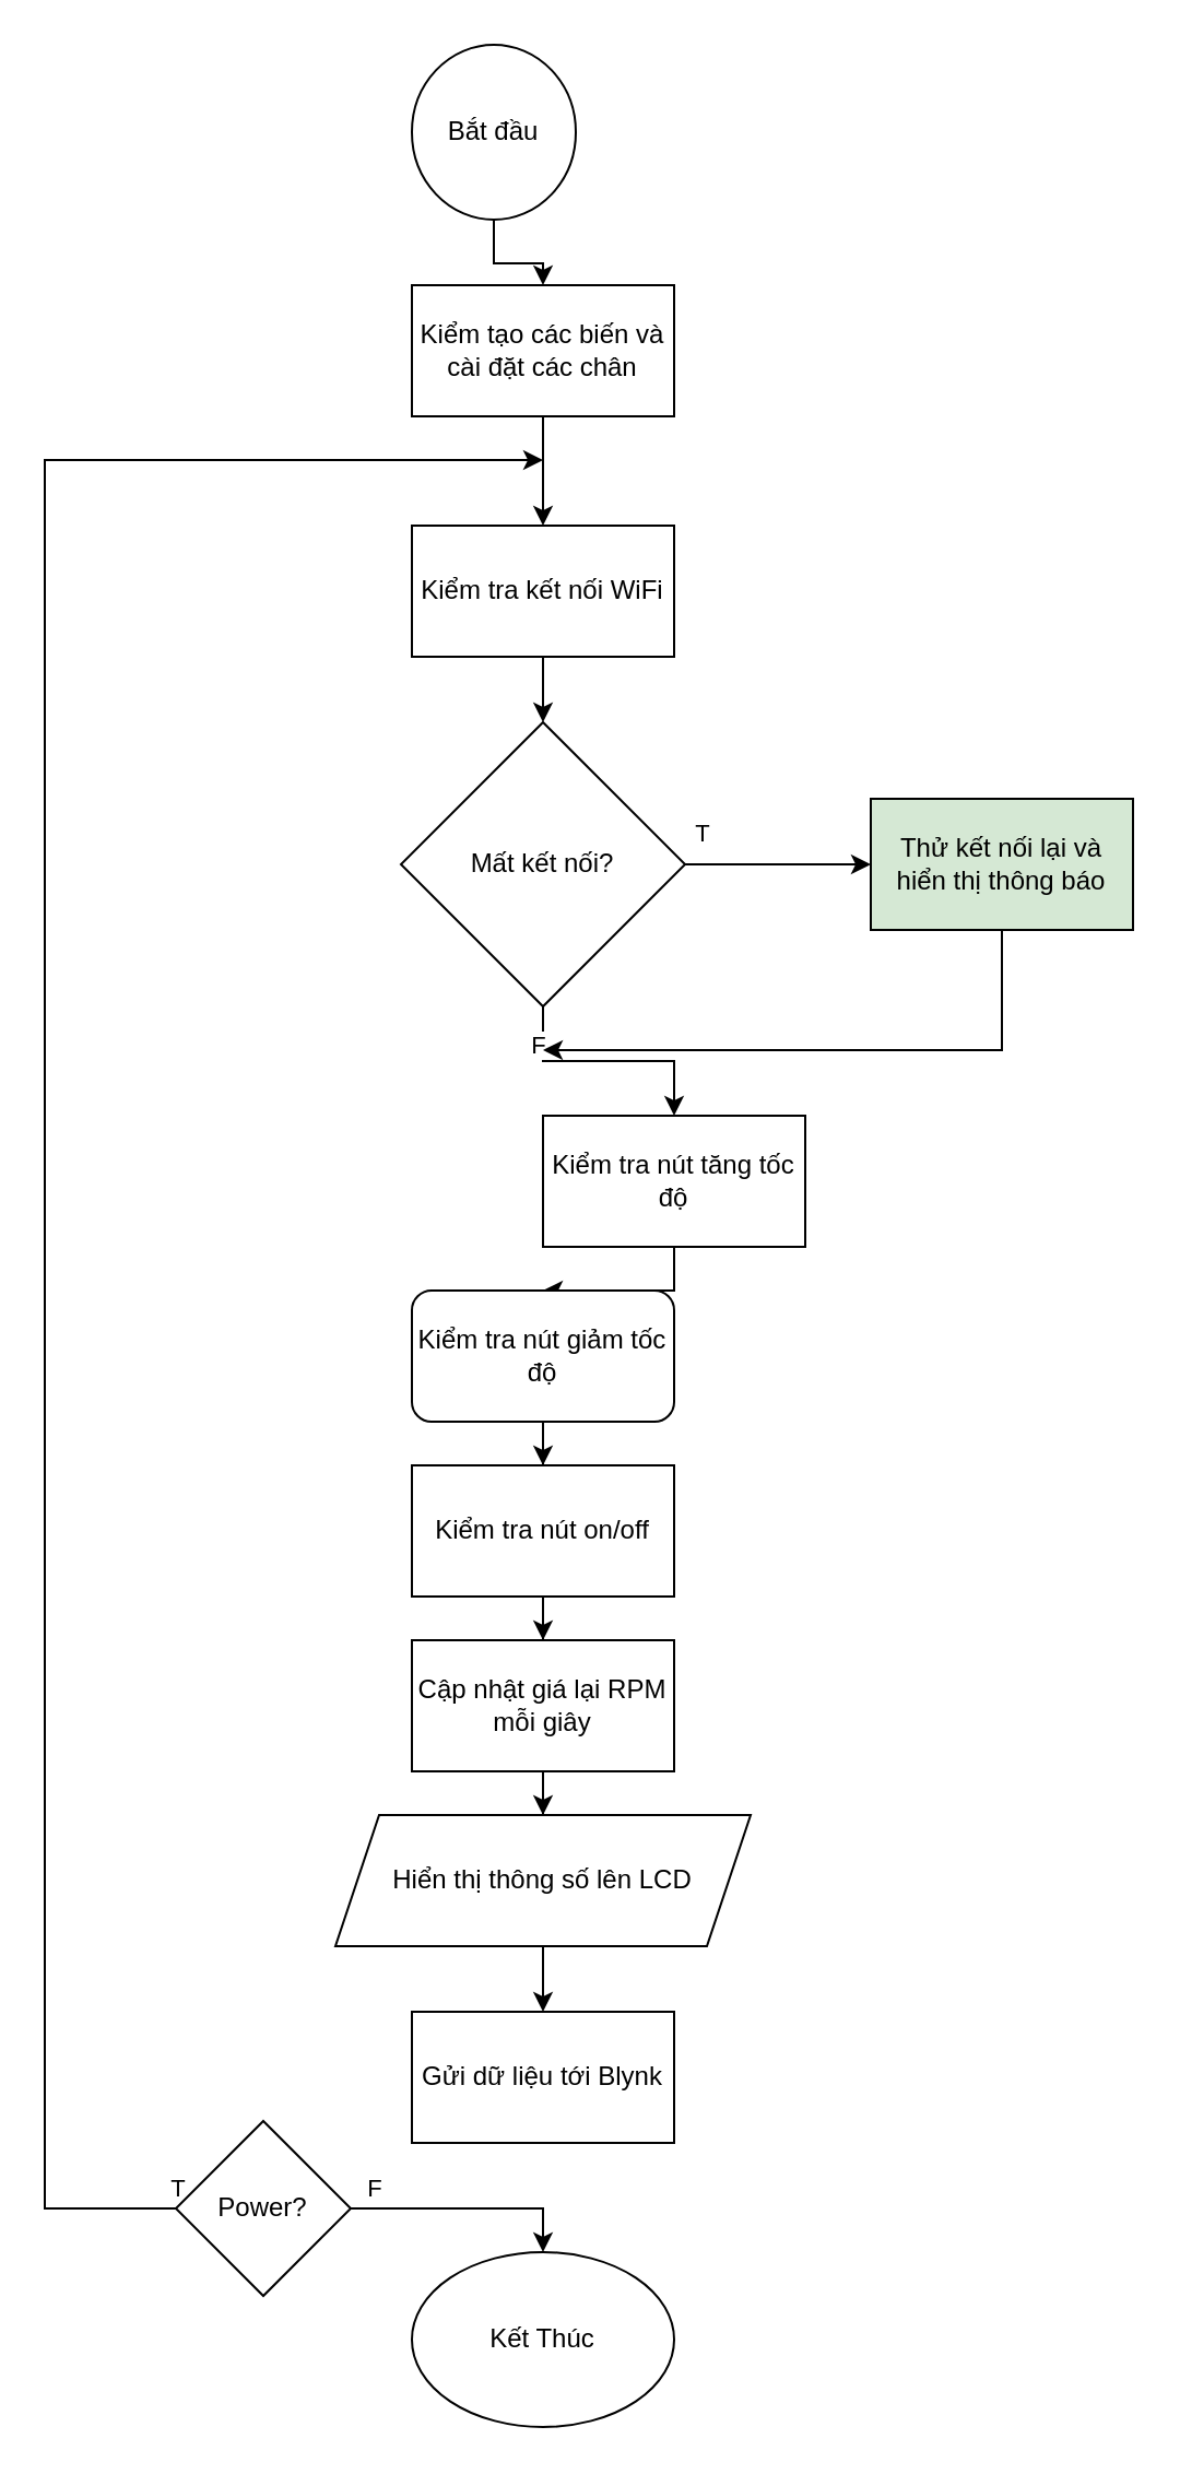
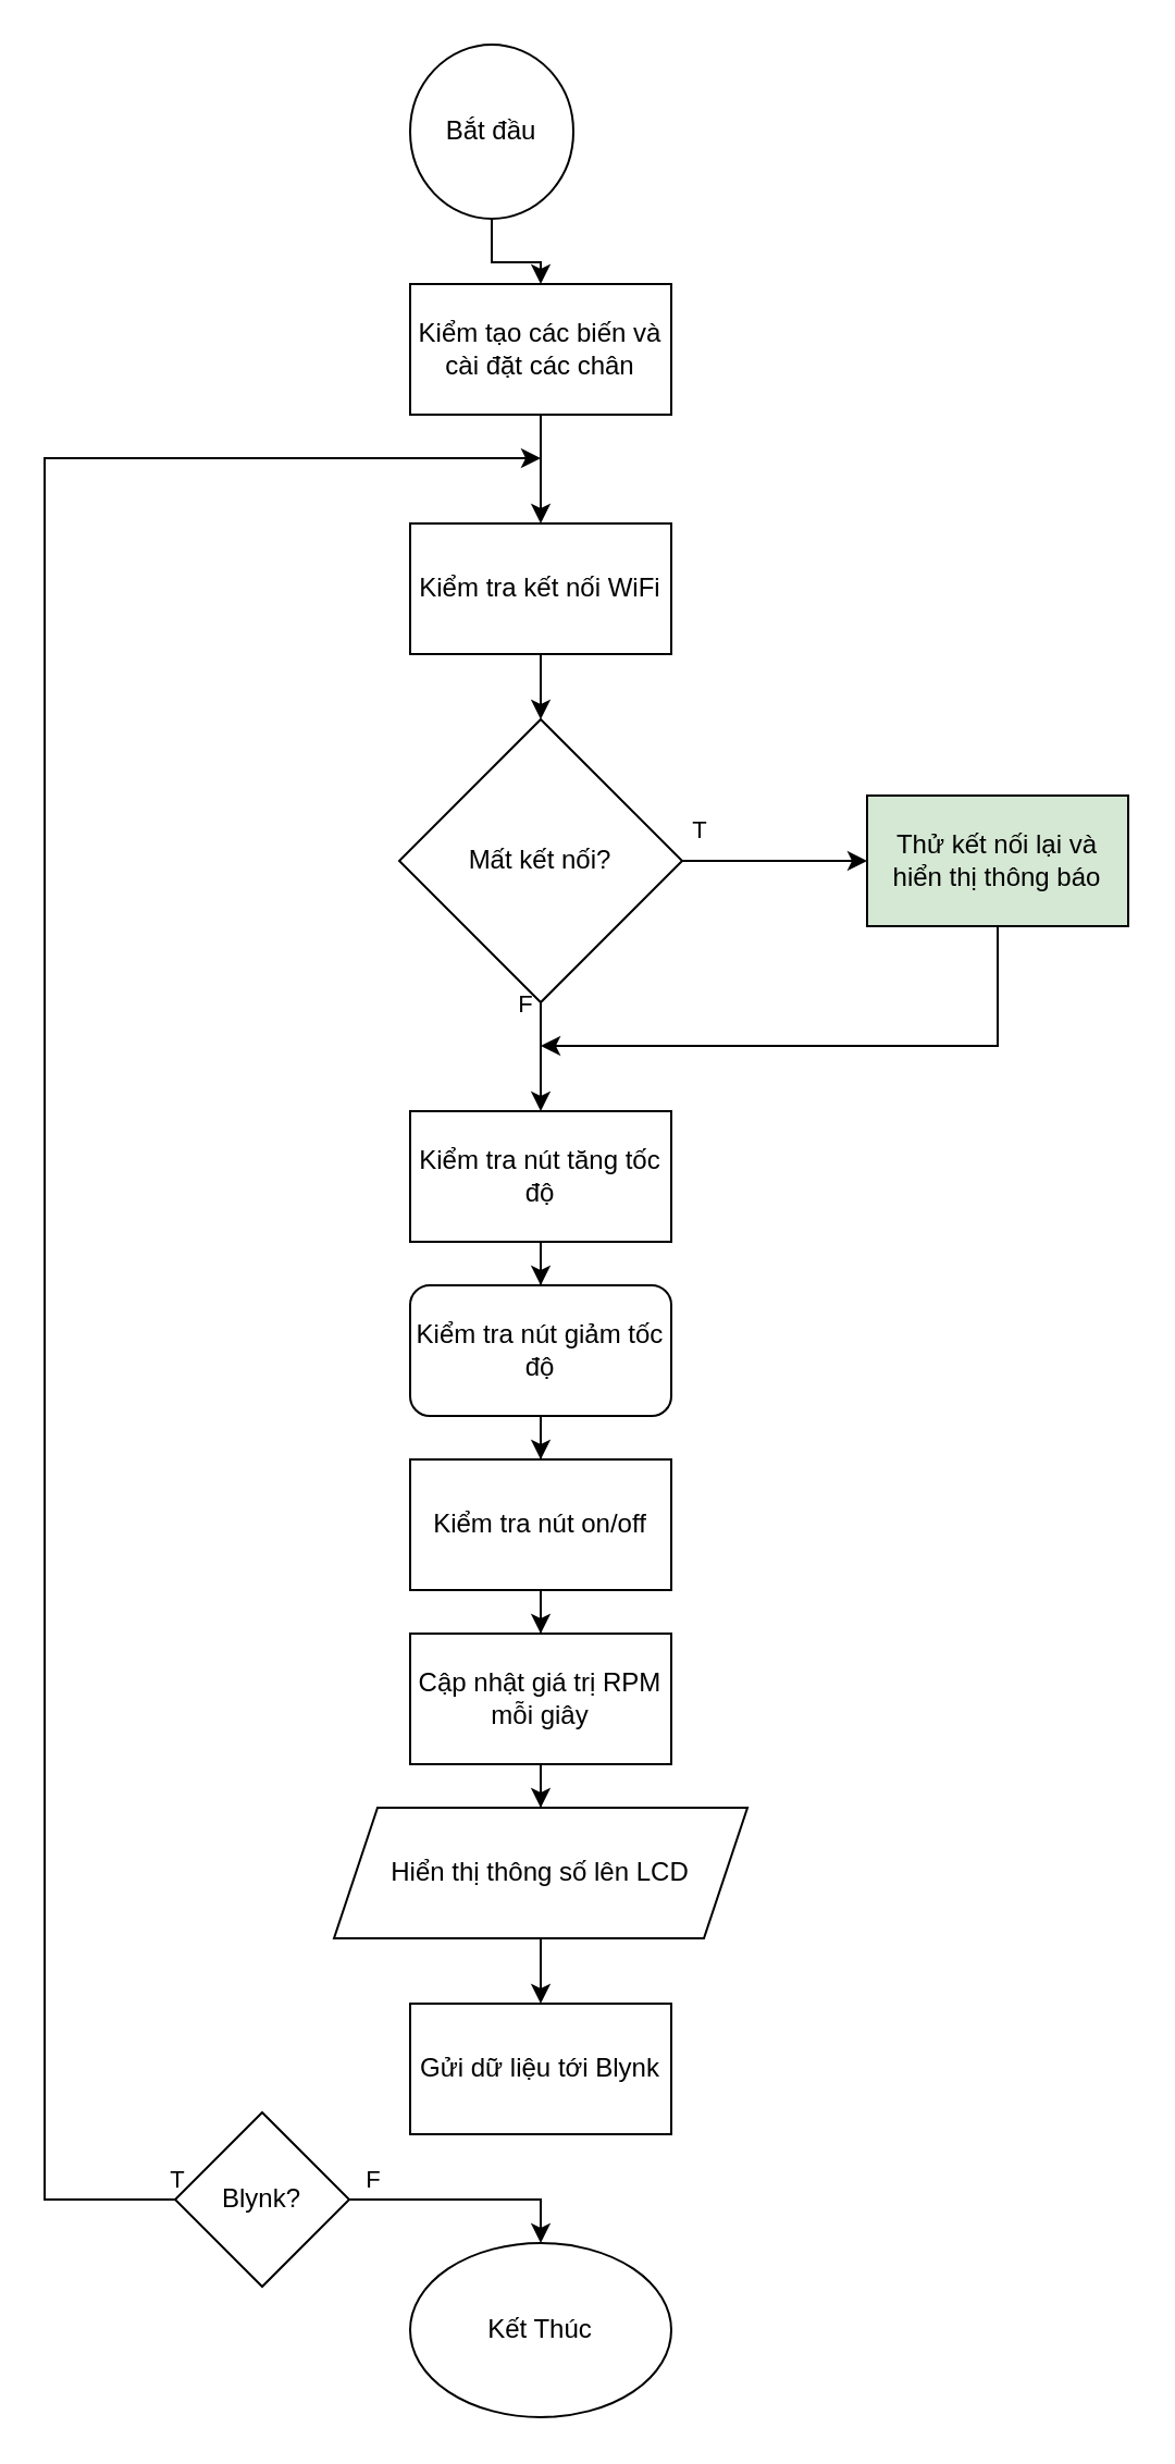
- <mxCell id="16" value="Kiểm tra nút tăng tốc độ" style="whiteSpace=wrap;html=1;" vertex="1" parent="1"><mxGeometry x="248" y="510" width="120" height="60" as="geometry" /></mxCell>
+ <mxCell id="16" value="Kiểm tra nút tăng tốc độ" style="whiteSpace=wrap;html=1;" vertex="1" parent="1"><mxGeometry x="188" y="510" width="120" height="60" as="geometry" /></mxCell>
- <mxCell id="22" value="Cập nhật giá lại RPM mỗi giây" style="whiteSpace=wrap;html=1;" vertex="1" parent="1"><mxGeometry x="188" y="750" width="120" height="60" as="geometry" /></mxCell>
+ <mxCell id="22" value="Cập nhật giá trị RPM mỗi giây" style="whiteSpace=wrap;html=1;" vertex="1" parent="1"><mxGeometry x="188" y="750" width="120" height="60" as="geometry" /></mxCell>
- <mxCell id="30" value="Power?" style="rhombus;whiteSpace=wrap;html=1;" vertex="1" parent="1"><mxGeometry x="80" y="970" width="80" height="80" as="geometry" /></mxCell>
+ <mxCell id="30" value="Blynk?" style="rhombus;whiteSpace=wrap;html=1;" vertex="1" parent="1"><mxGeometry x="80" y="970" width="80" height="80" as="geometry" /></mxCell>
